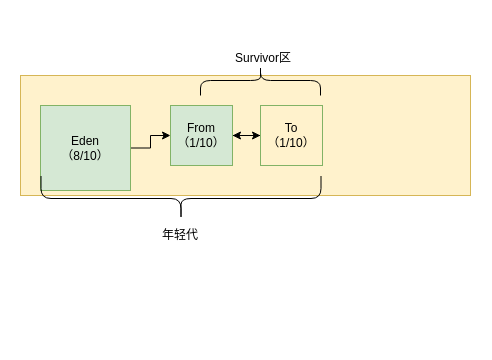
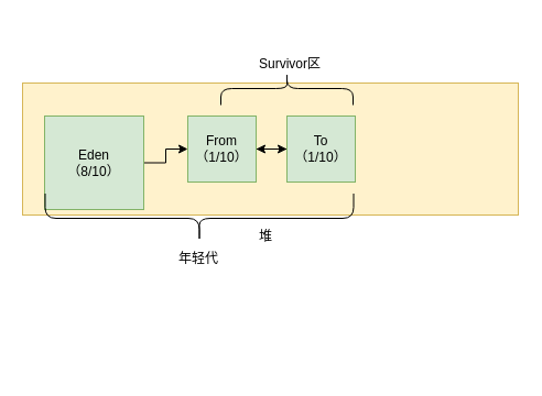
- <mxCell id="9" value="To&lt;br&gt;（1/10）" style="rounded=0;whiteSpace=wrap;html=1;fillColor=#fff2cc;strokeColor=#82b366;" vertex="1" parent="1"><mxGeometry x="260" y="105" width="62" height="60" as="geometry" /></mxCell>
+ <mxCell id="9" value="To&lt;br&gt;（1/10）" style="rounded=0;whiteSpace=wrap;html=1;fillColor=#d5e8d4;strokeColor=#82b366;" vertex="1" parent="1"><mxGeometry x="260" y="105" width="62" height="60" as="geometry" /></mxCell>
+ <mxCell id="3" value="堆" style="text;html=1;resizable=0;points=[];autosize=1;align=left;verticalAlign=top;spacingTop=-4;" vertex="1" parent="1"><mxGeometry x="233" y="205" width="30" height="20" as="geometry" /></mxCell>
